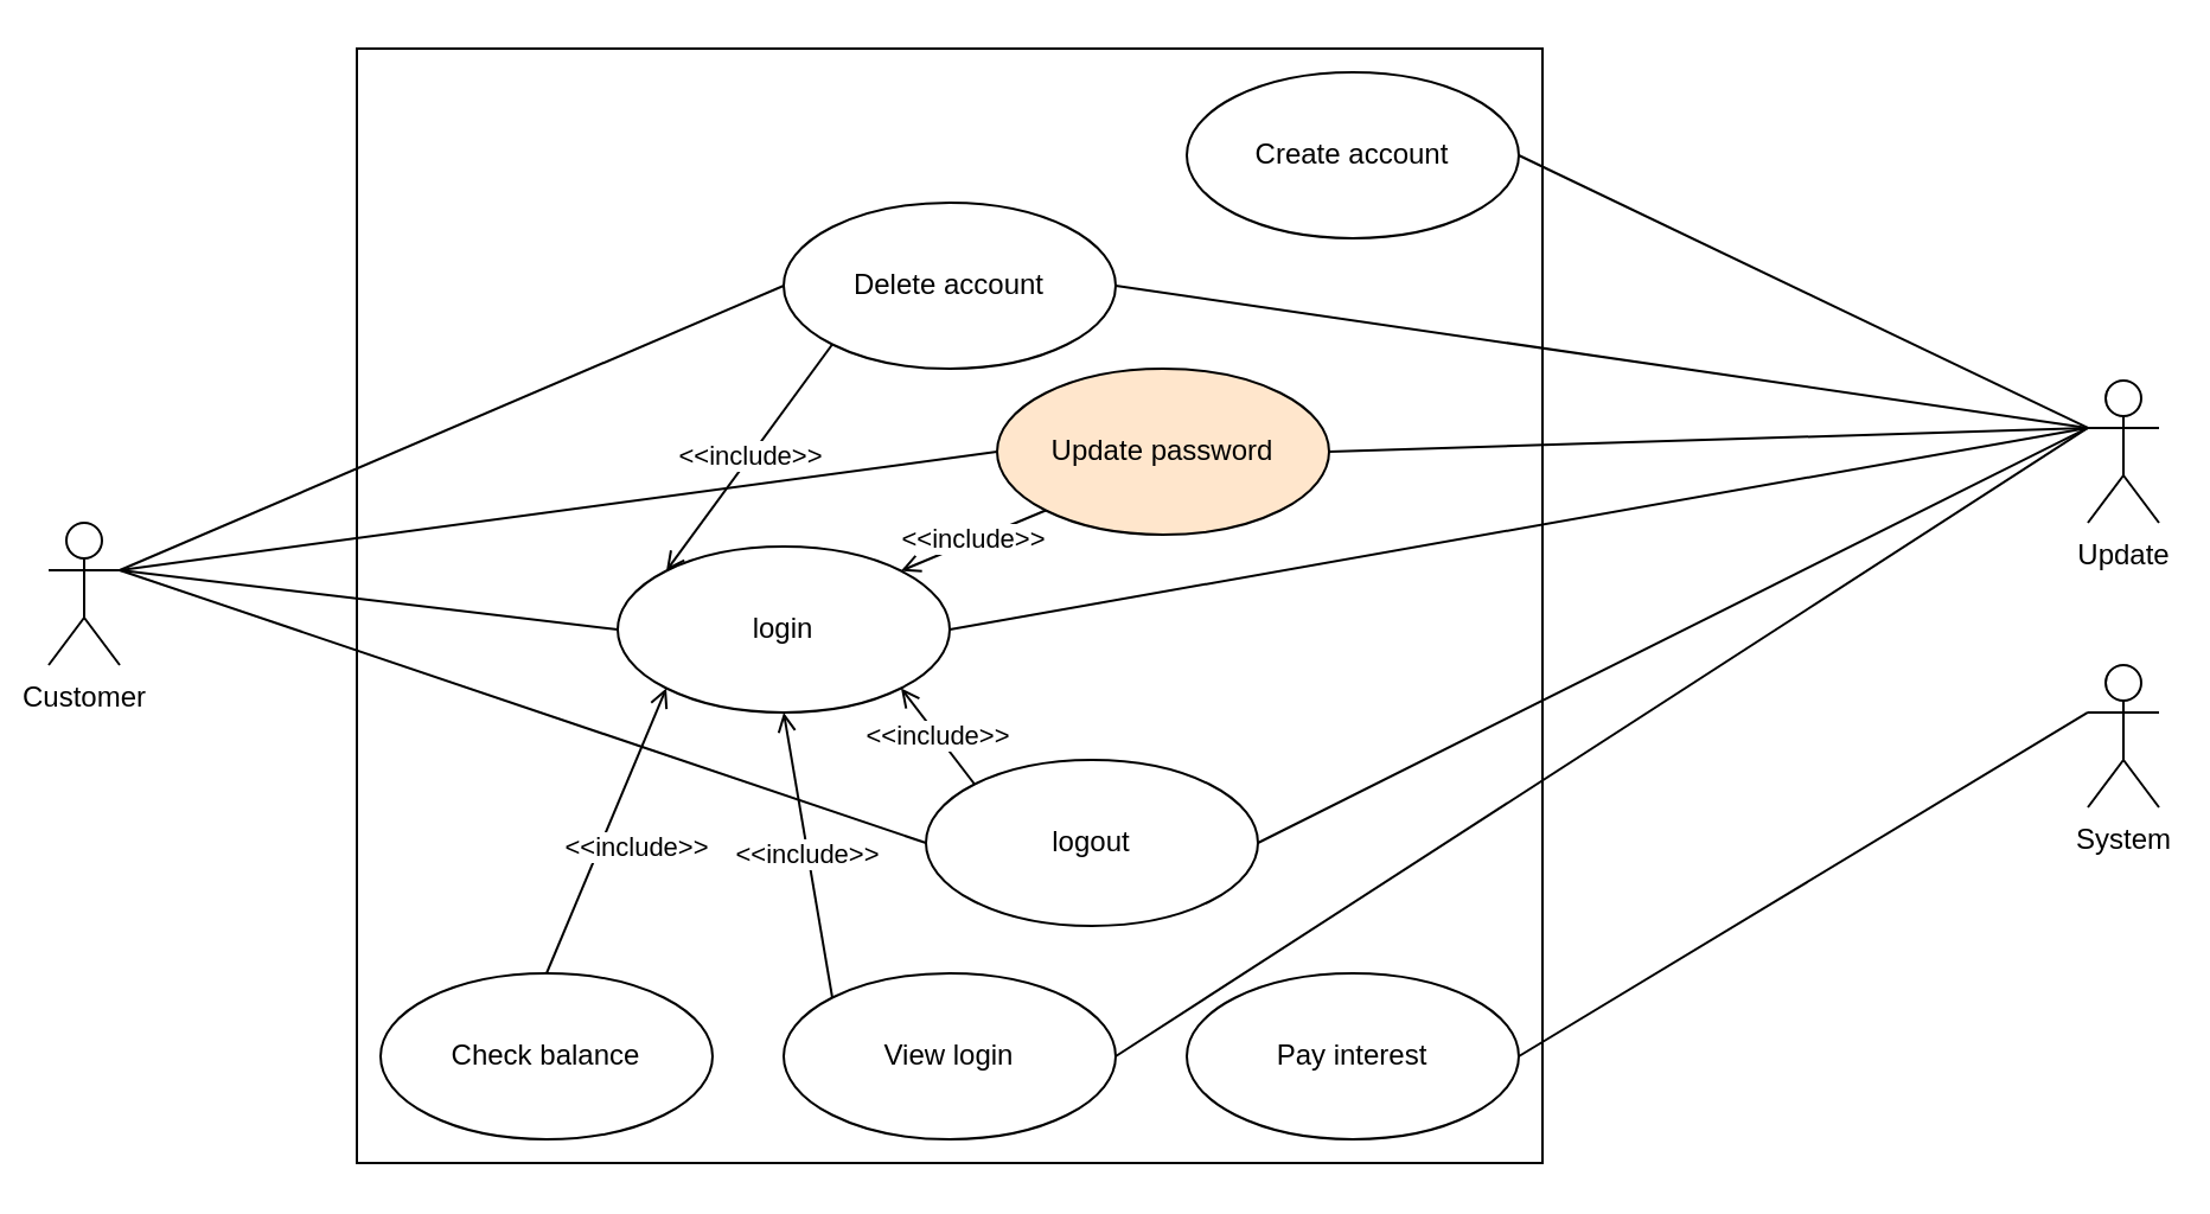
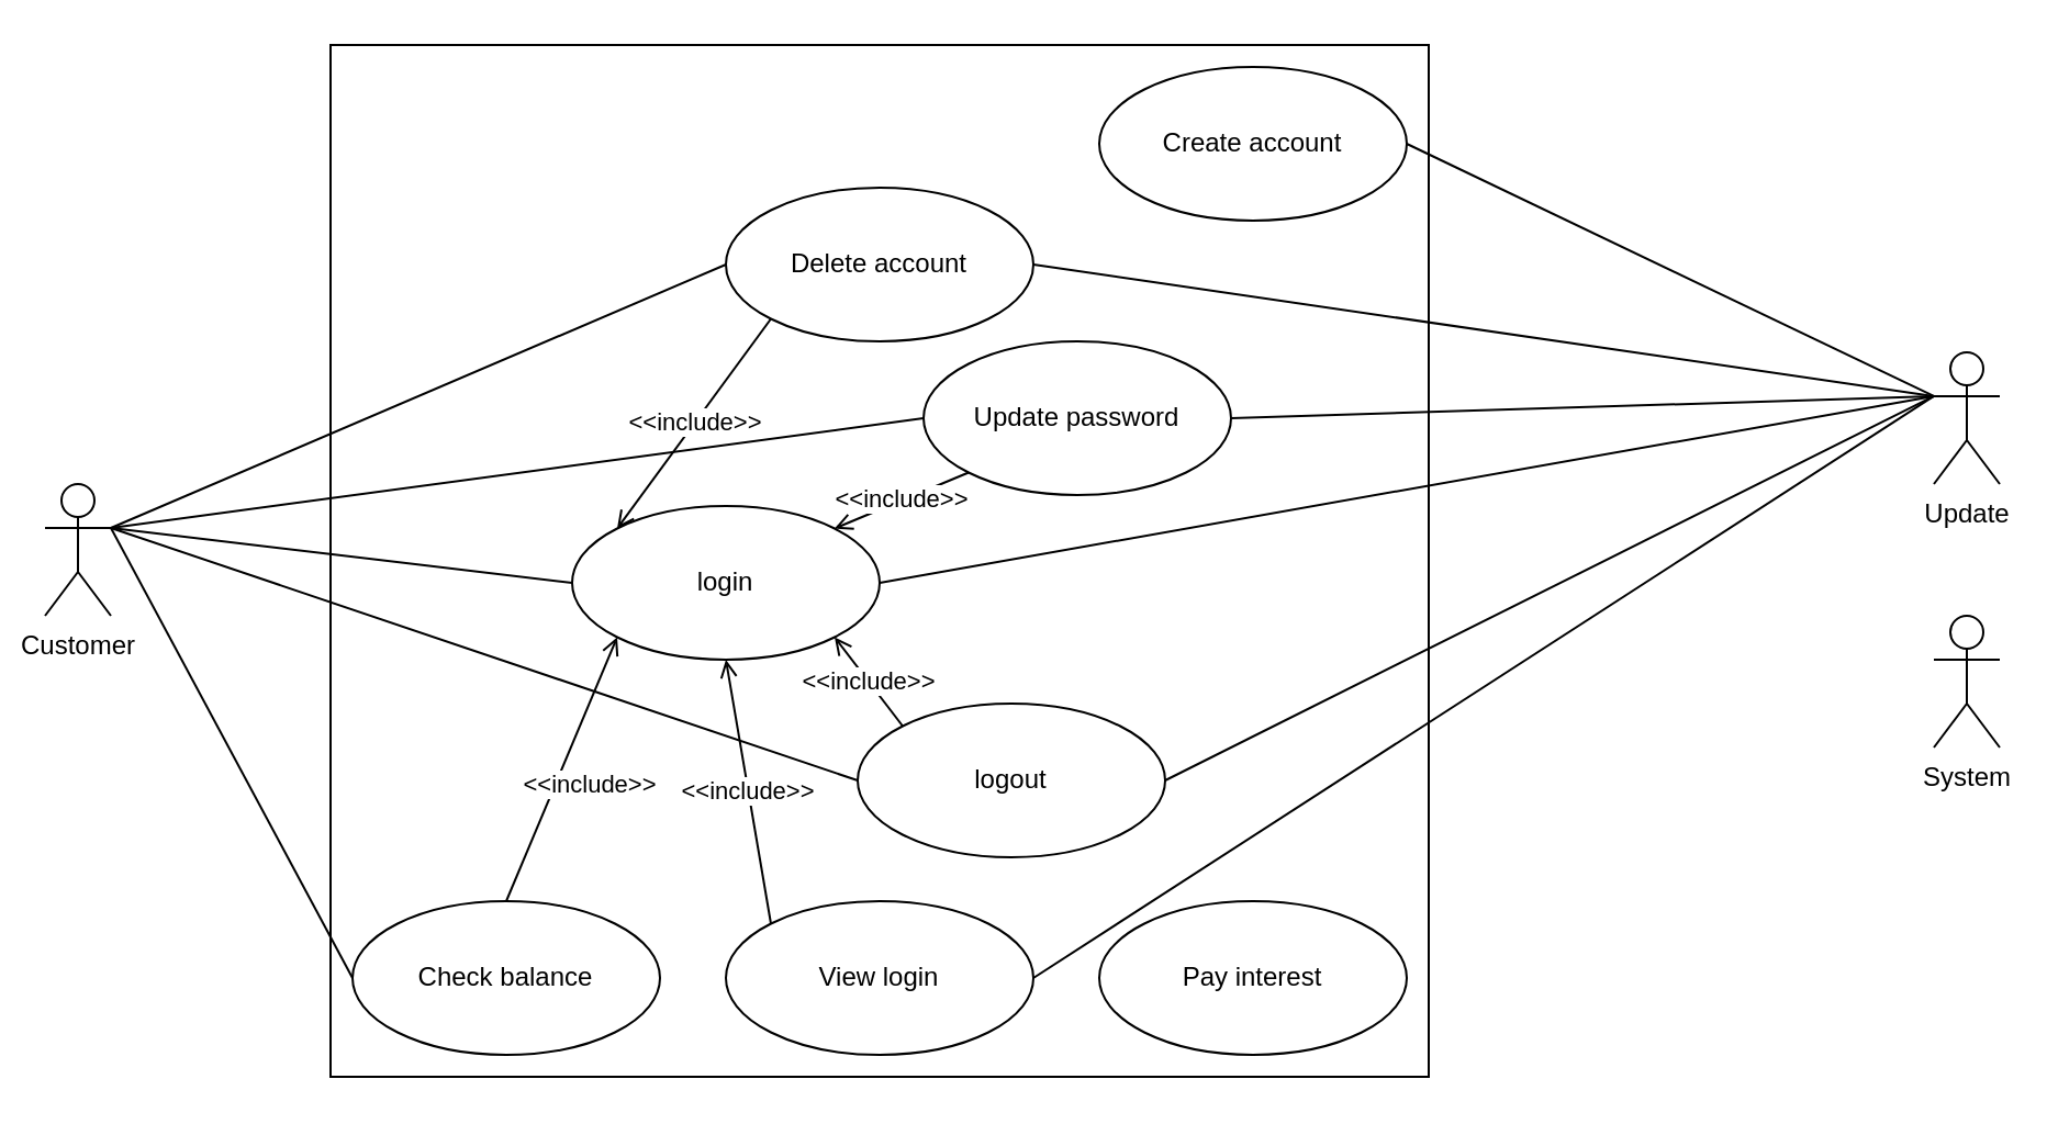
- <mxCell id="21" value="Update password" style="ellipse;whiteSpace=wrap;html=1;fillColor=#ffe6cc;" parent="1" vertex="1"><mxGeometry x="420" y="155" width="140" height="70" as="geometry" /></mxCell>
+ <mxCell id="21" value="Update password" style="ellipse;whiteSpace=wrap;html=1;" parent="1" vertex="1"><mxGeometry x="420" y="155" width="140" height="70" as="geometry" /></mxCell>
+ <mxCell id="5" style="edgeStyle=none;rounded=0;orthogonalLoop=1;jettySize=auto;html=1;exitX=1;exitY=0.333;exitDx=0;exitDy=0;exitPerimeter=0;entryX=0;entryY=0.5;entryDx=0;entryDy=0;endArrow=none;endFill=0;" parent="1" source="8" target="31" edge="1"><mxGeometry relative="1" as="geometry" /></mxCell>
- <mxCell id="9" style="edgeStyle=none;rounded=0;orthogonalLoop=1;jettySize=auto;html=1;exitX=0;exitY=0.333;exitDx=0;exitDy=0;exitPerimeter=0;entryX=1;entryY=0.5;entryDx=0;entryDy=0;endArrow=none;endFill=0;" parent="1" source="10" target="14" edge="1"><mxGeometry relative="1" as="geometry" /></mxCell>
